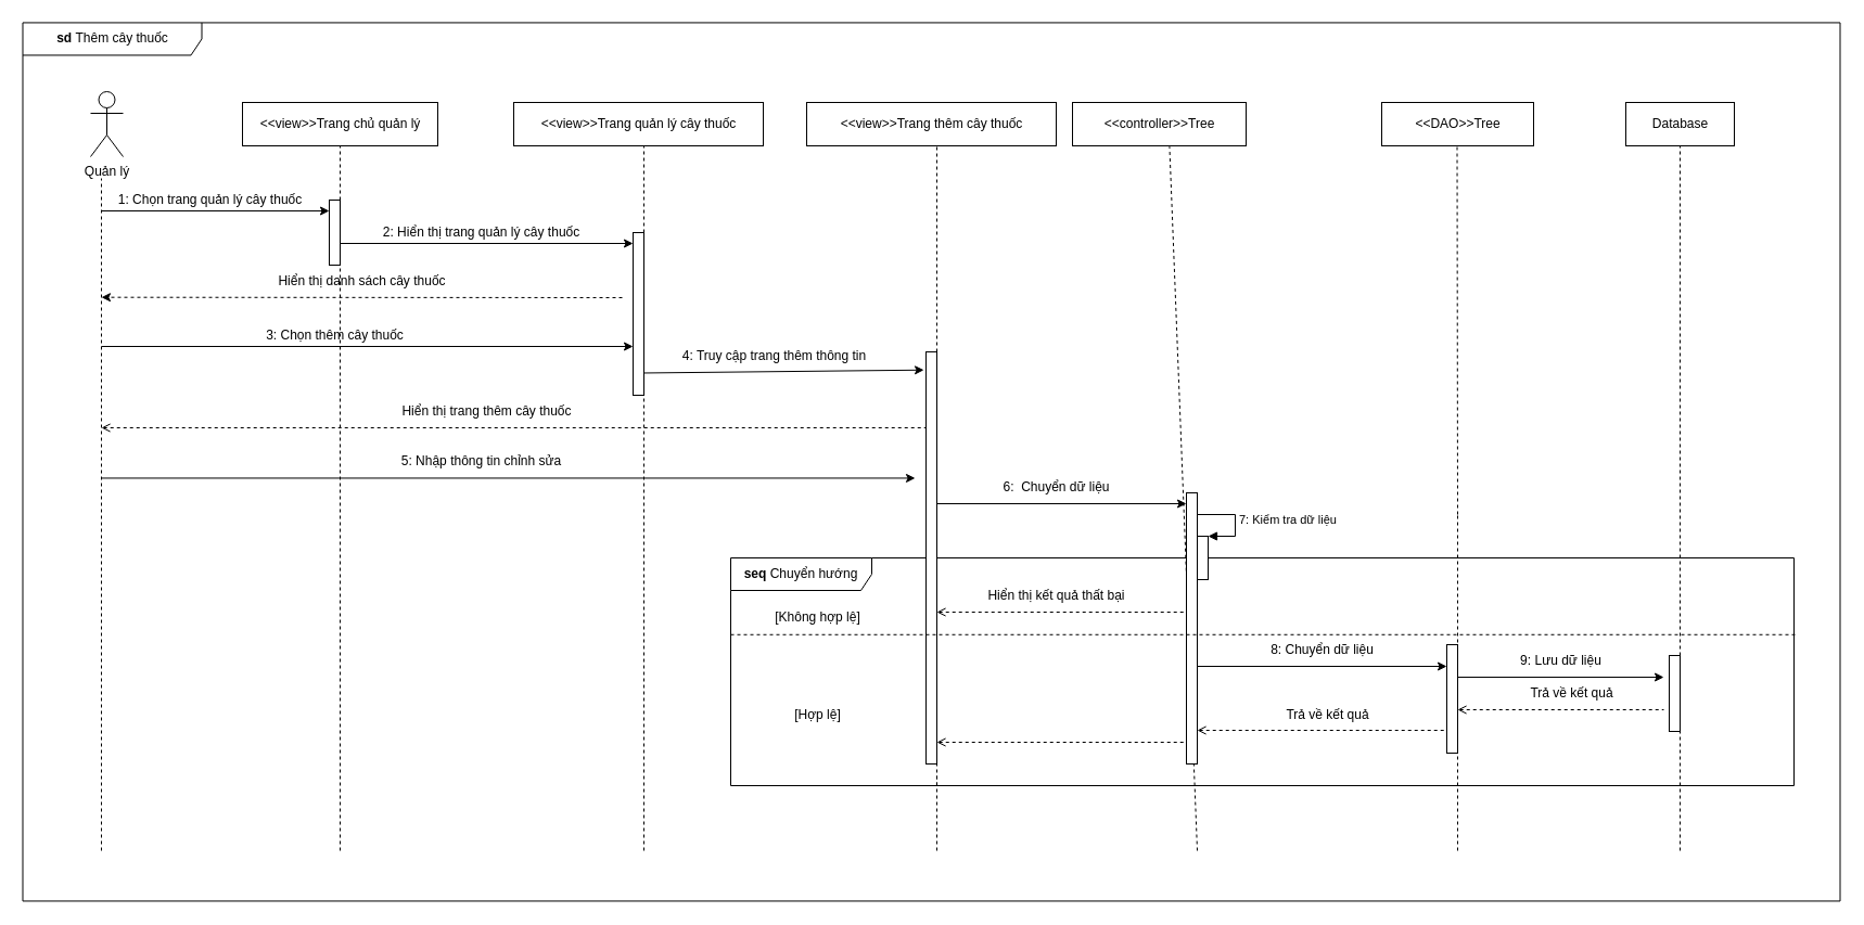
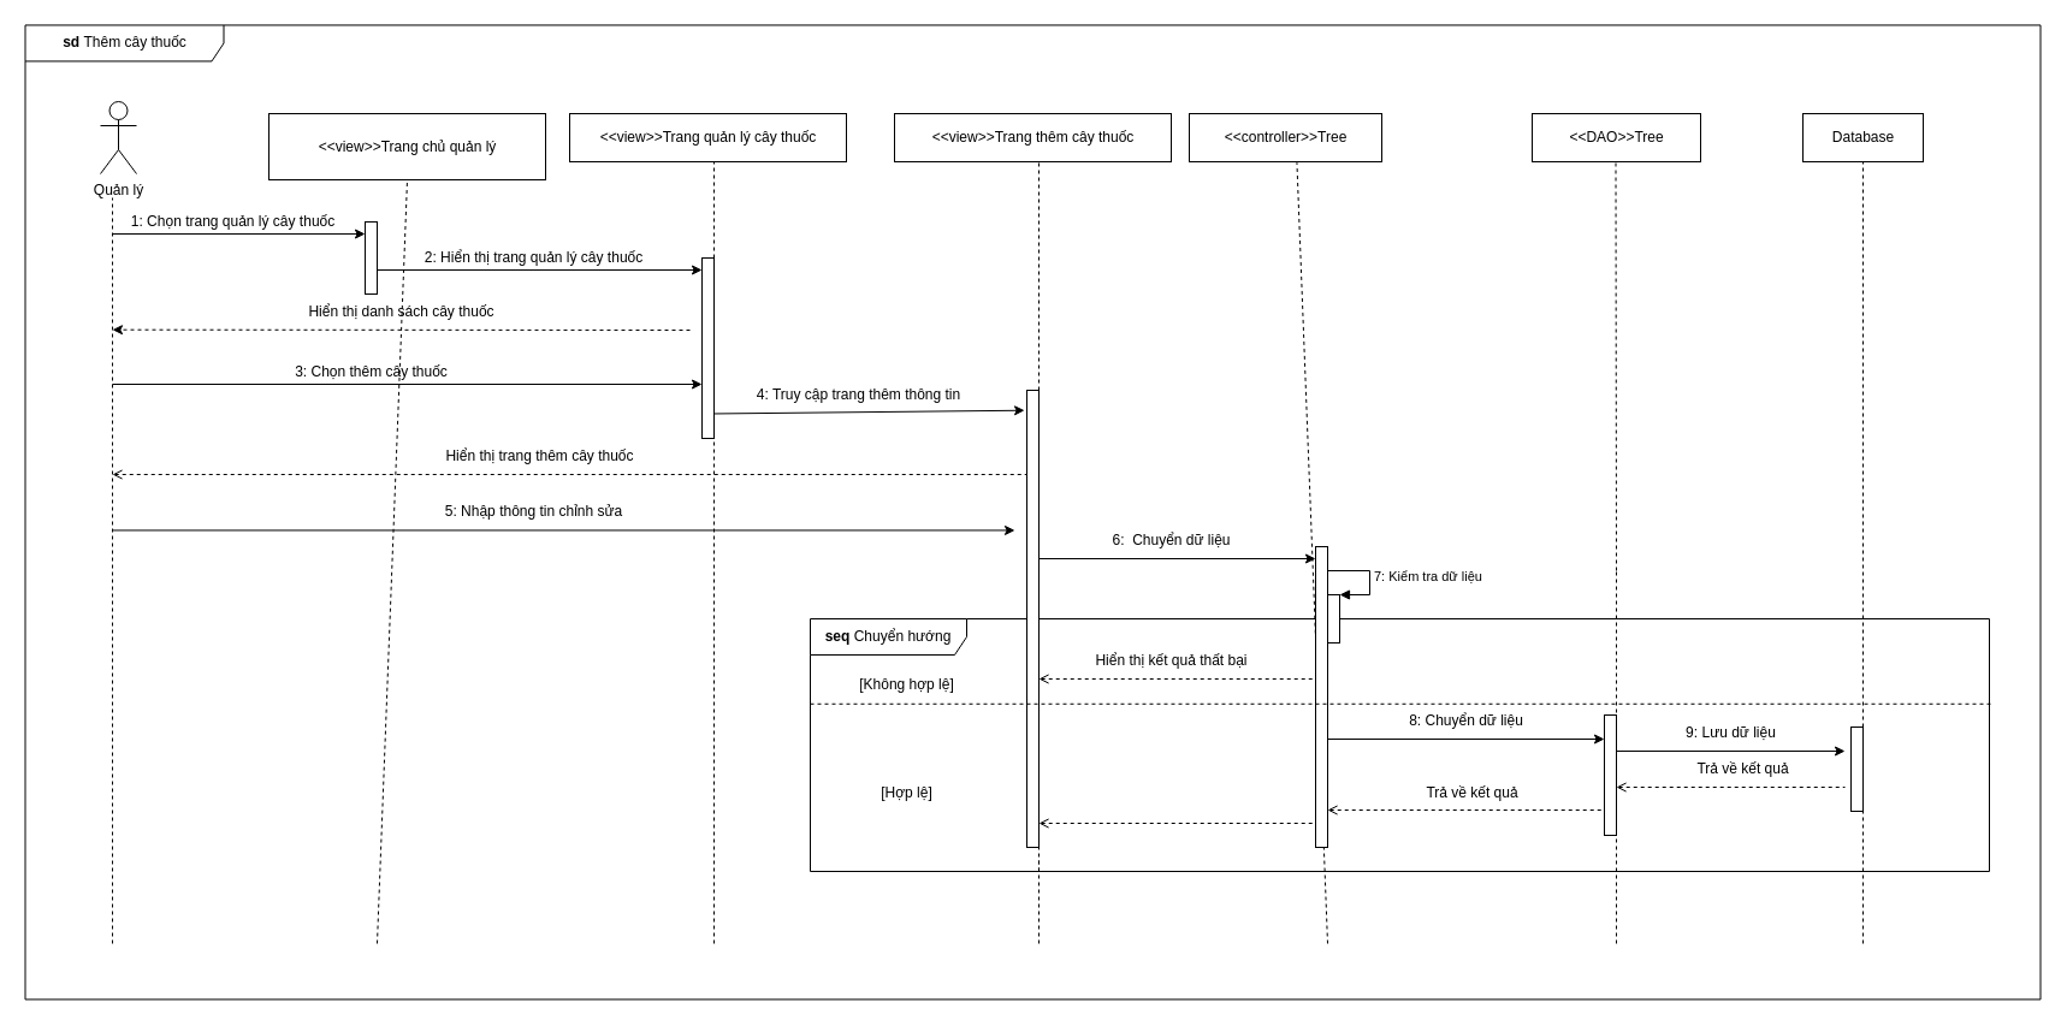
- <mxCell id="5" value="&amp;lt;&amp;lt;view&amp;gt;&amp;gt;Trang chủ quản lý" style="html=1;" parent="1" vertex="1"><mxGeometry x="223" y="94" width="180" height="40" as="geometry" /></mxCell>
+ <mxCell id="5" value="&amp;lt;&amp;lt;view&amp;gt;&amp;gt;Trang chủ quản lý" style="html=1;" parent="1" vertex="1"><mxGeometry x="223" y="94" width="230" height="55" as="geometry" /></mxCell>
